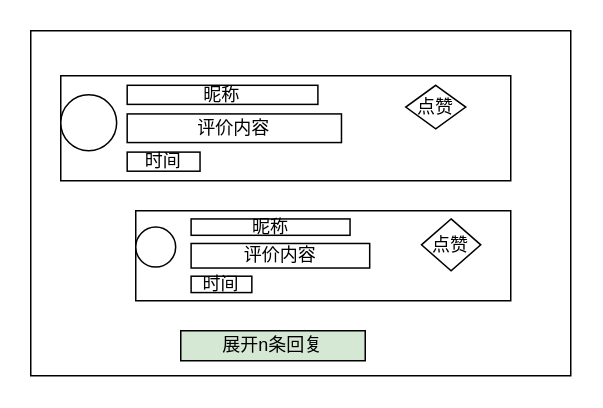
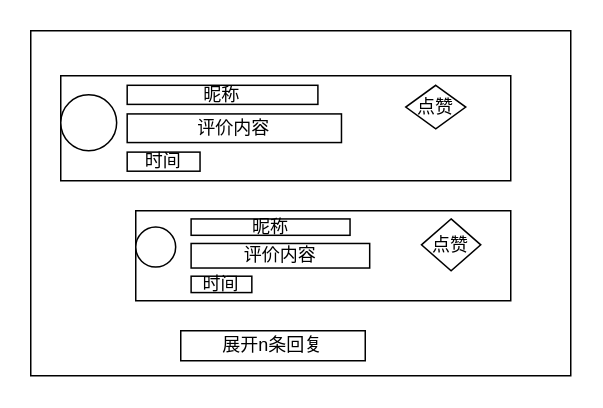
- <mxCell id="17" value="展开n条回复" style="rounded=0;whiteSpace=wrap;html=1;fillColor=#d5e8d4;" vertex="1" parent="1"><mxGeometry x="120" y="220" width="123" height="20" as="geometry" /></mxCell>
+ <mxCell id="17" value="展开n条回复" style="rounded=0;whiteSpace=wrap;html=1;" vertex="1" parent="1"><mxGeometry x="120" y="220" width="123" height="20" as="geometry" /></mxCell>
